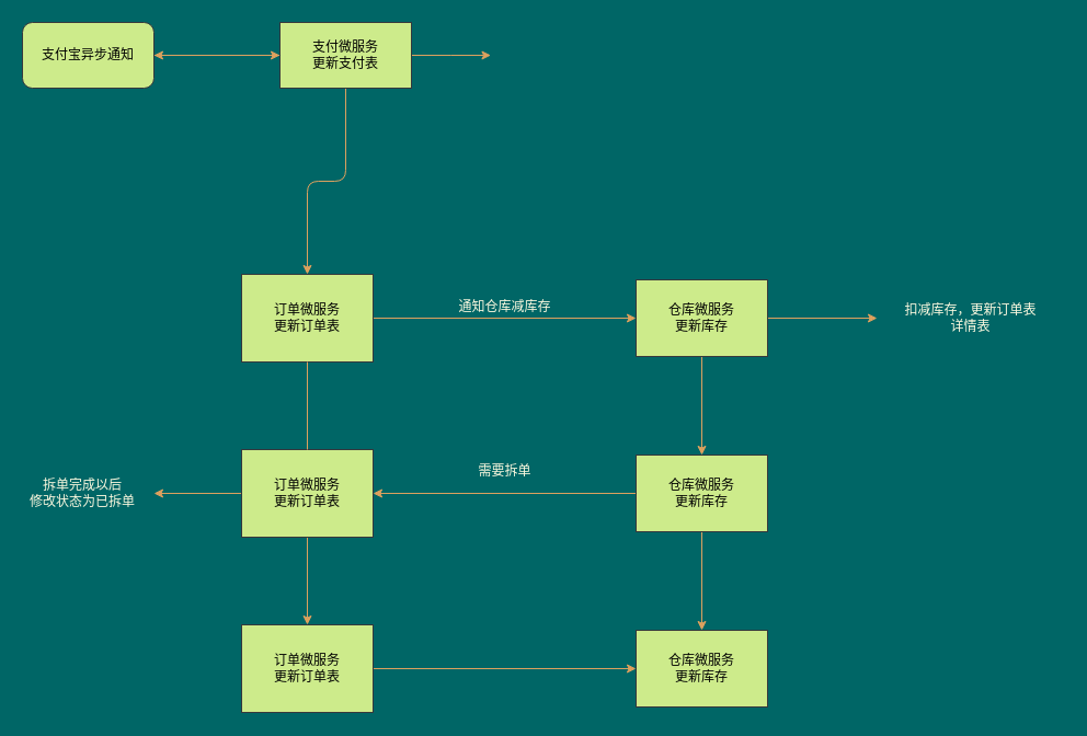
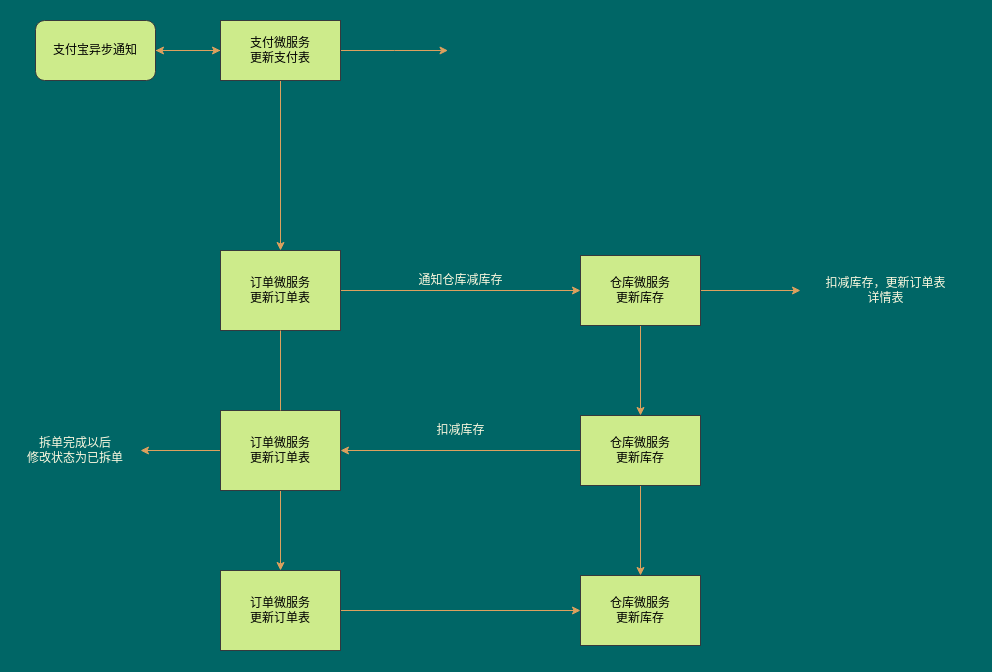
- <mxCell id="3" value="支付宝异步通知" style="whiteSpace=wrap;html=1;fillColor=#cdeb8b;strokeColor=#36393d;rounded=1;" parent="1" vertex="1"><mxGeometry x="20" y="20" width="120" height="60" as="geometry" /></mxCell>
+ <mxCell id="3" value="支付宝异步通知" style="whiteSpace=wrap;html=1;fillColor=#cdeb8b;strokeColor=#36393d;rounded=1;" parent="1" vertex="1"><mxGeometry x="35" y="20" width="120" height="60" as="geometry" /></mxCell>
- <mxCell id="7" value="支付微服务&lt;br&gt;更新支付表" style="whiteSpace=wrap;html=1;fillColor=#cdeb8b;strokeColor=#36393d;" parent="1" vertex="1"><mxGeometry x="255" y="20" width="120" height="60" as="geometry" /></mxCell>
+ <mxCell id="7" value="支付微服务&lt;br&gt;更新支付表" style="whiteSpace=wrap;html=1;fillColor=#cdeb8b;strokeColor=#36393d;" parent="1" vertex="1"><mxGeometry x="220" y="20" width="120" height="60" as="geometry" /></mxCell>
- <mxCell id="22" value="需要拆单&lt;br&gt;" style="text;html=1;align=center;verticalAlign=middle;resizable=0;points=[];autosize=1;fontColor=#FEFAE0;" parent="1" vertex="1"><mxGeometry x="430" y="420" width="60" height="20" as="geometry" /></mxCell>
+ <mxCell id="22" value="扣减库存&lt;br&gt;" style="text;html=1;align=center;verticalAlign=middle;resizable=0;points=[];autosize=1;fontColor=#FEFAE0;" parent="1" vertex="1"><mxGeometry x="430" y="420" width="60" height="20" as="geometry" /></mxCell>
